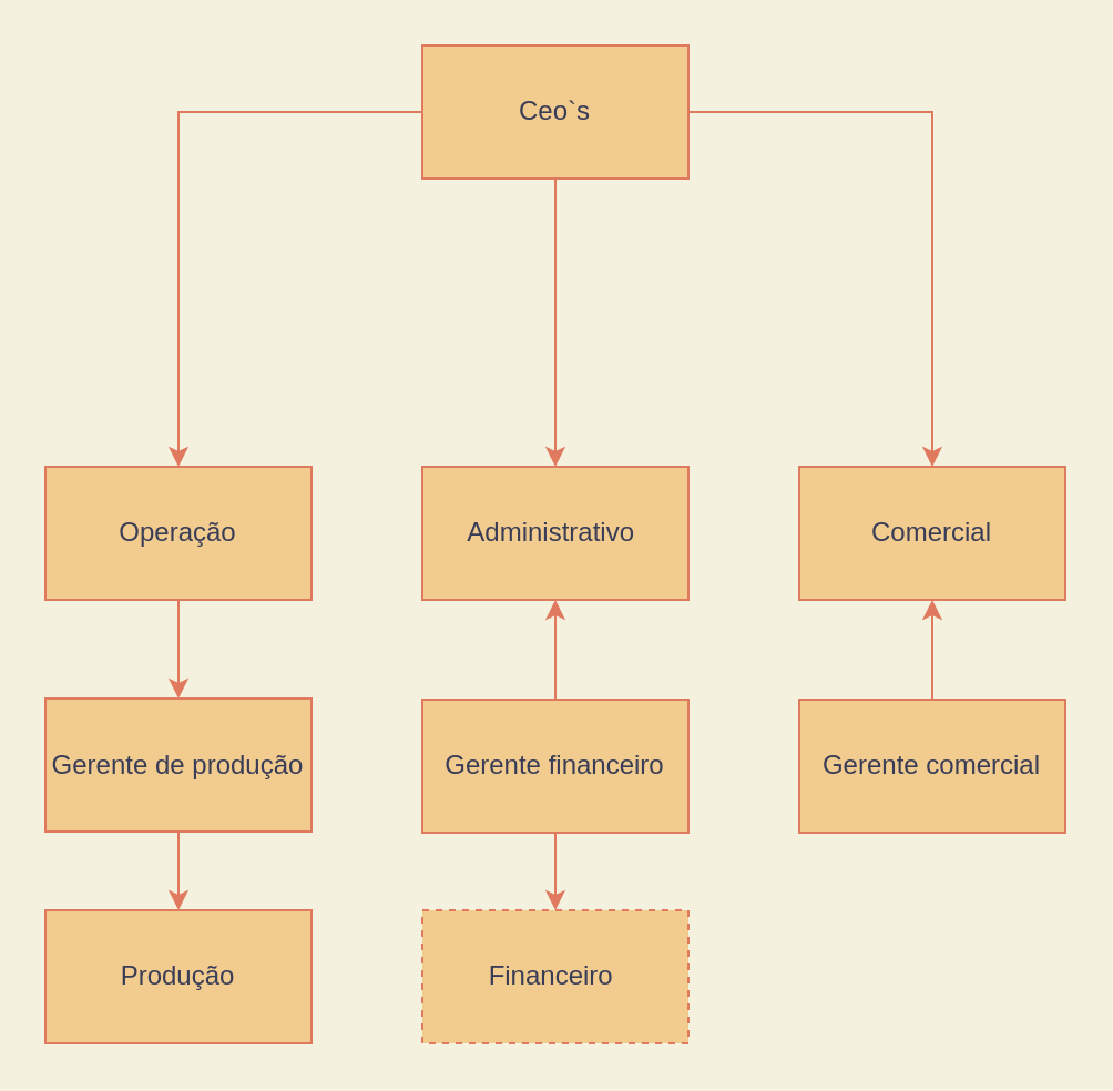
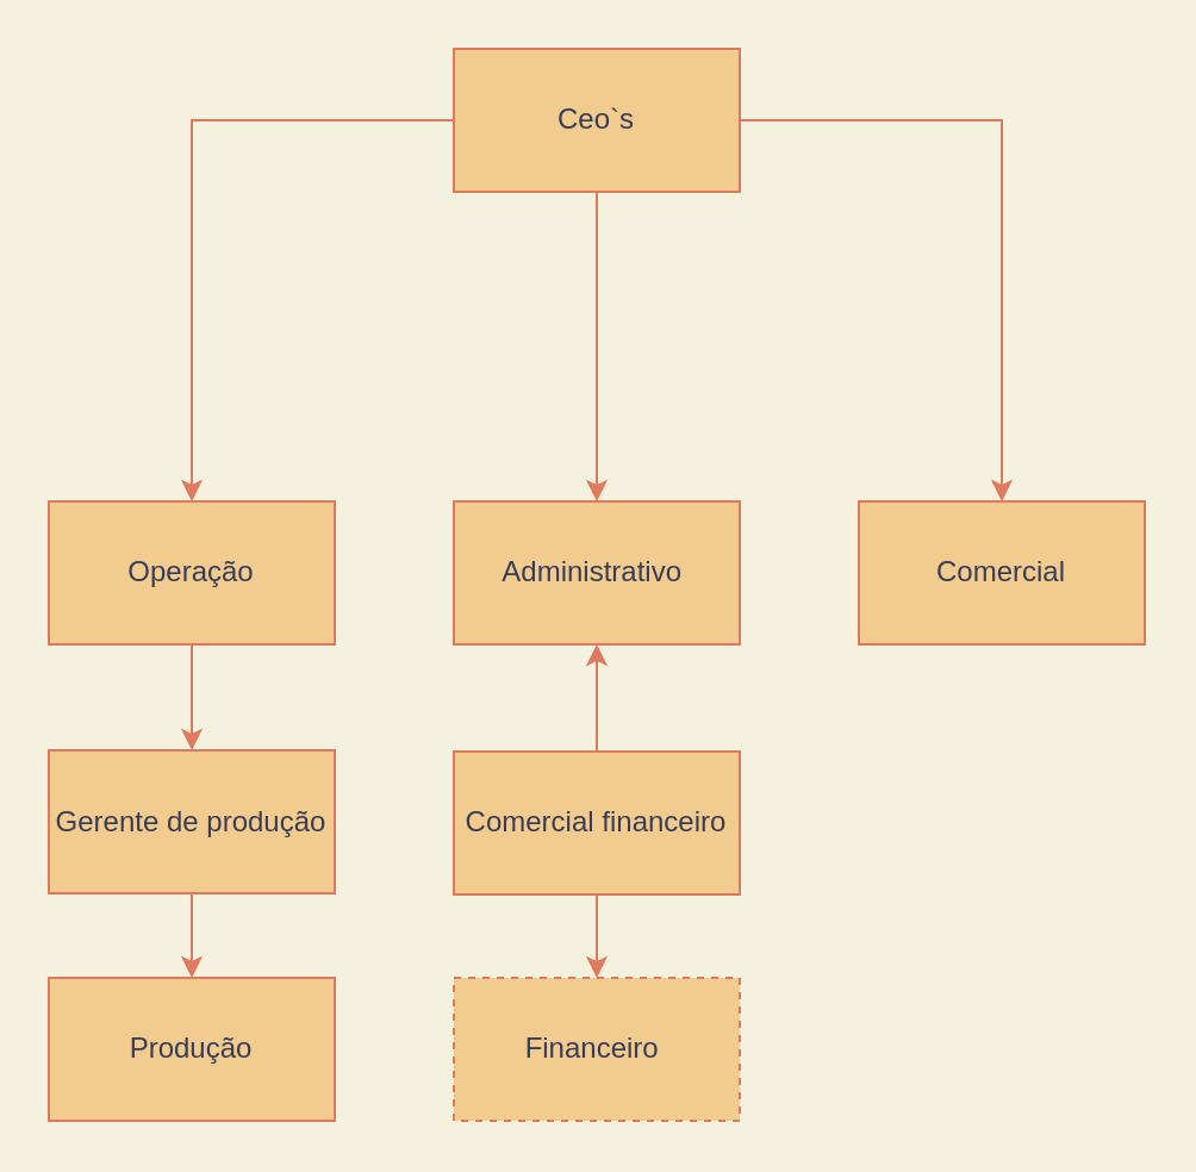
- <mxCell id="17" value="" style="edgeStyle=orthogonalEdgeStyle;rounded=0;orthogonalLoop=1;jettySize=auto;html=1;labelBackgroundColor=#F4F1DE;strokeColor=#E07A5F;fontColor=#393C56;" edge="1" parent="1" source="18" target="5"><mxGeometry relative="1" as="geometry" /></mxCell>
- <mxCell id="16" value="Gerente financeiro" style="rounded=0;whiteSpace=wrap;html=1;fillColor=#F2CC8F;strokeColor=#E07A5F;fontColor=#393C56;" vertex="1" parent="1"><mxGeometry x="190" y="315" width="120" height="60" as="geometry" /></mxCell>
+ <mxCell id="16" value="Comercial financeiro" style="rounded=0;whiteSpace=wrap;html=1;fillColor=#F2CC8F;strokeColor=#E07A5F;fontColor=#393C56;" vertex="1" parent="1"><mxGeometry x="190" y="315" width="120" height="60" as="geometry" /></mxCell>
- <mxCell id="18" value="Gerente comercial" style="rounded=0;whiteSpace=wrap;html=1;fillColor=#F2CC8F;strokeColor=#E07A5F;fontColor=#393C56;" vertex="1" parent="1"><mxGeometry x="360" y="315" width="120" height="60" as="geometry" /></mxCell>
